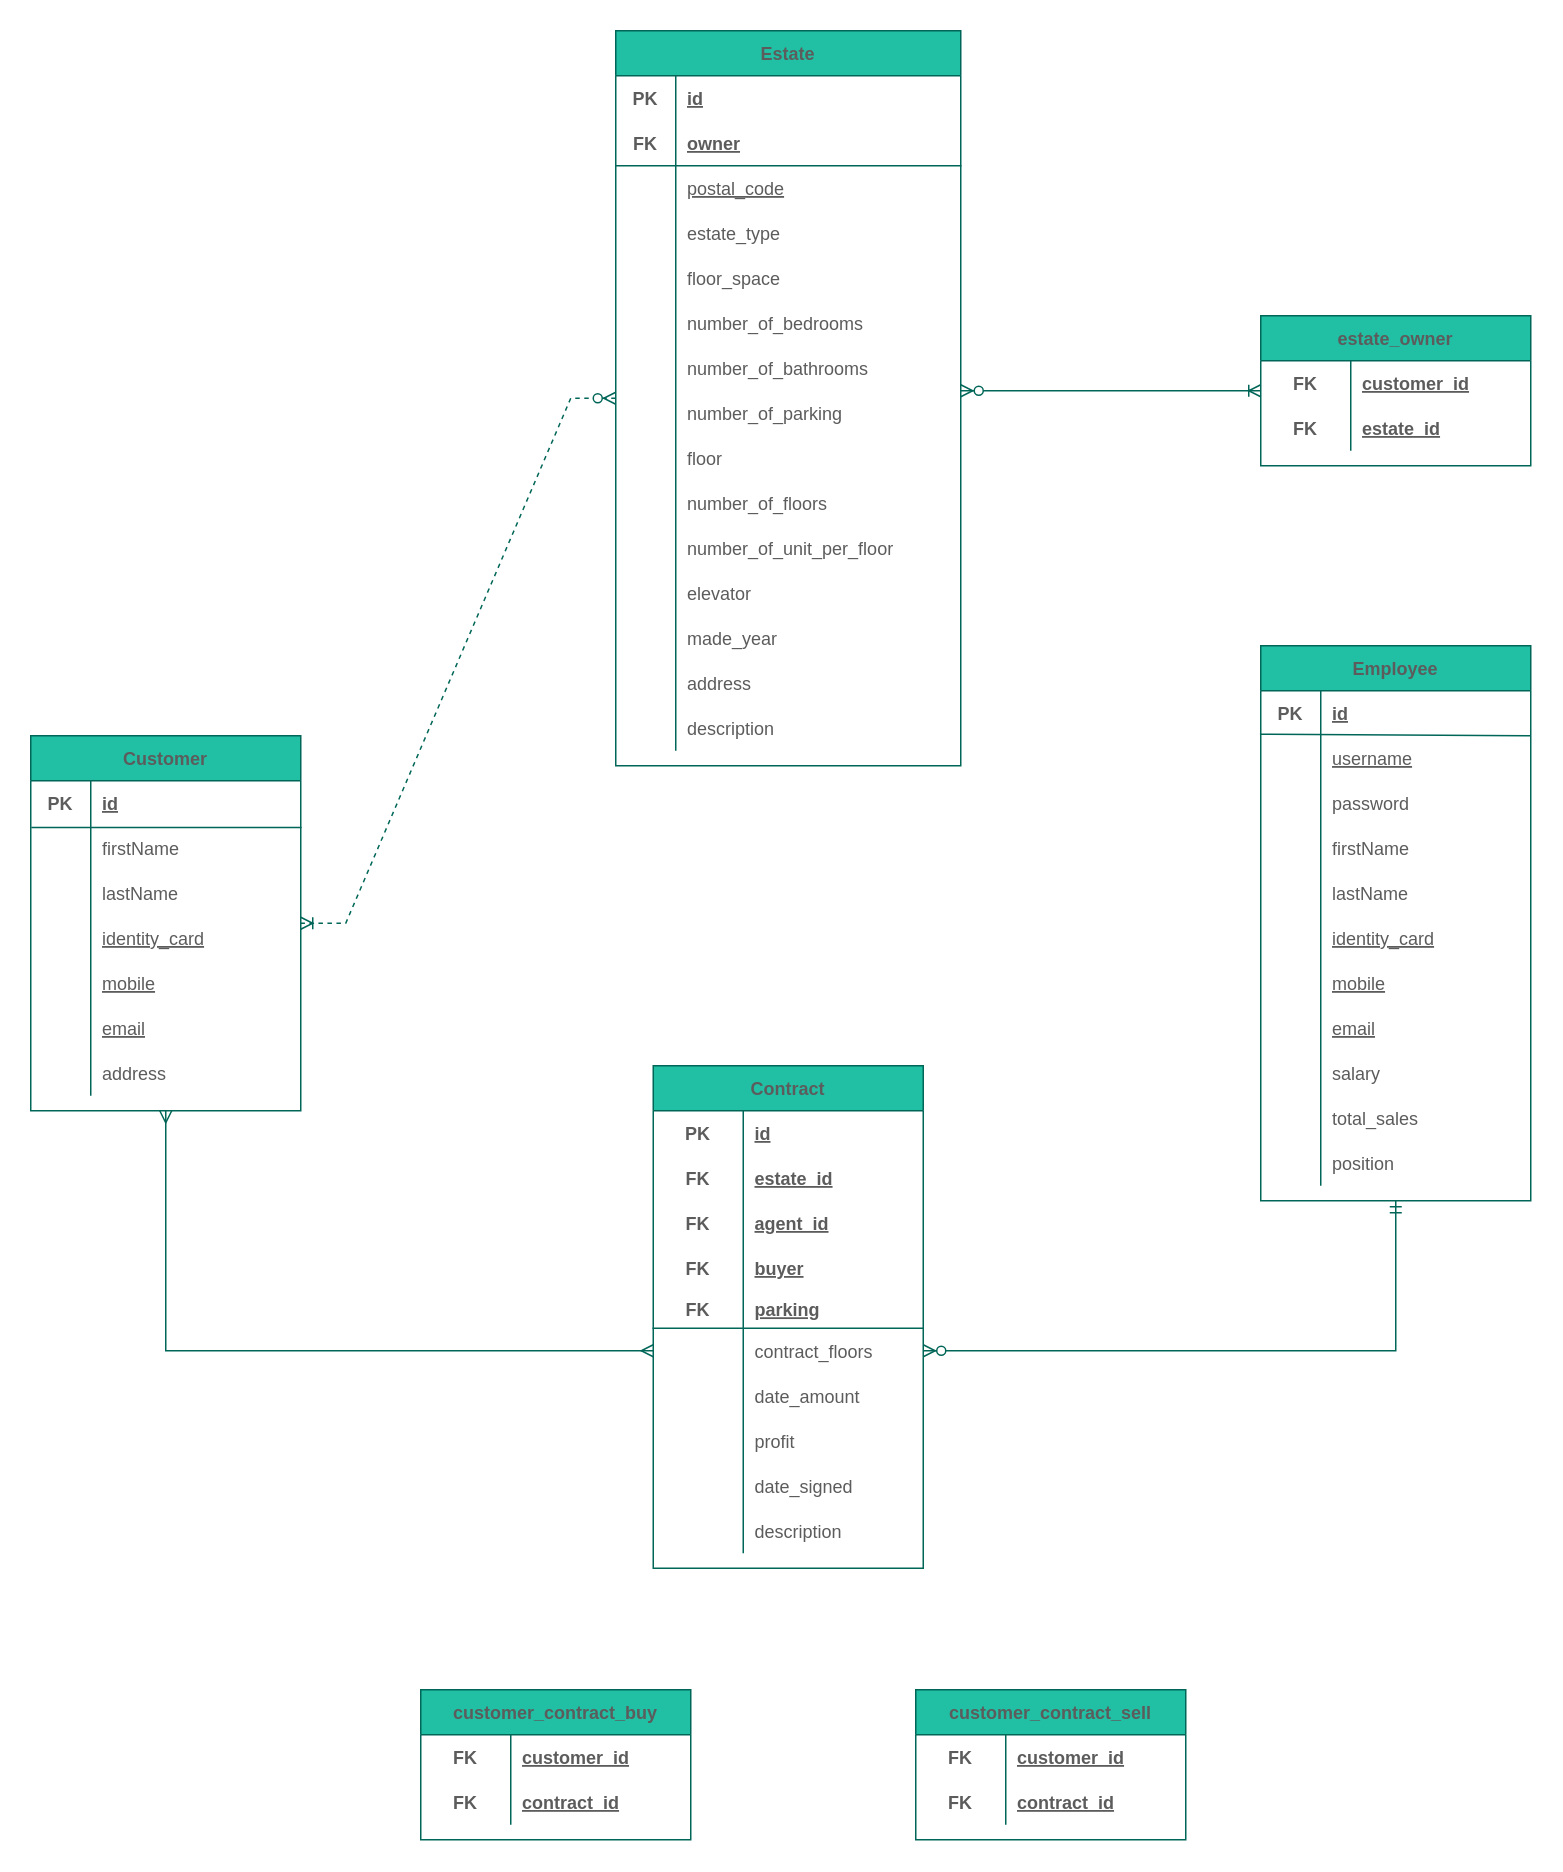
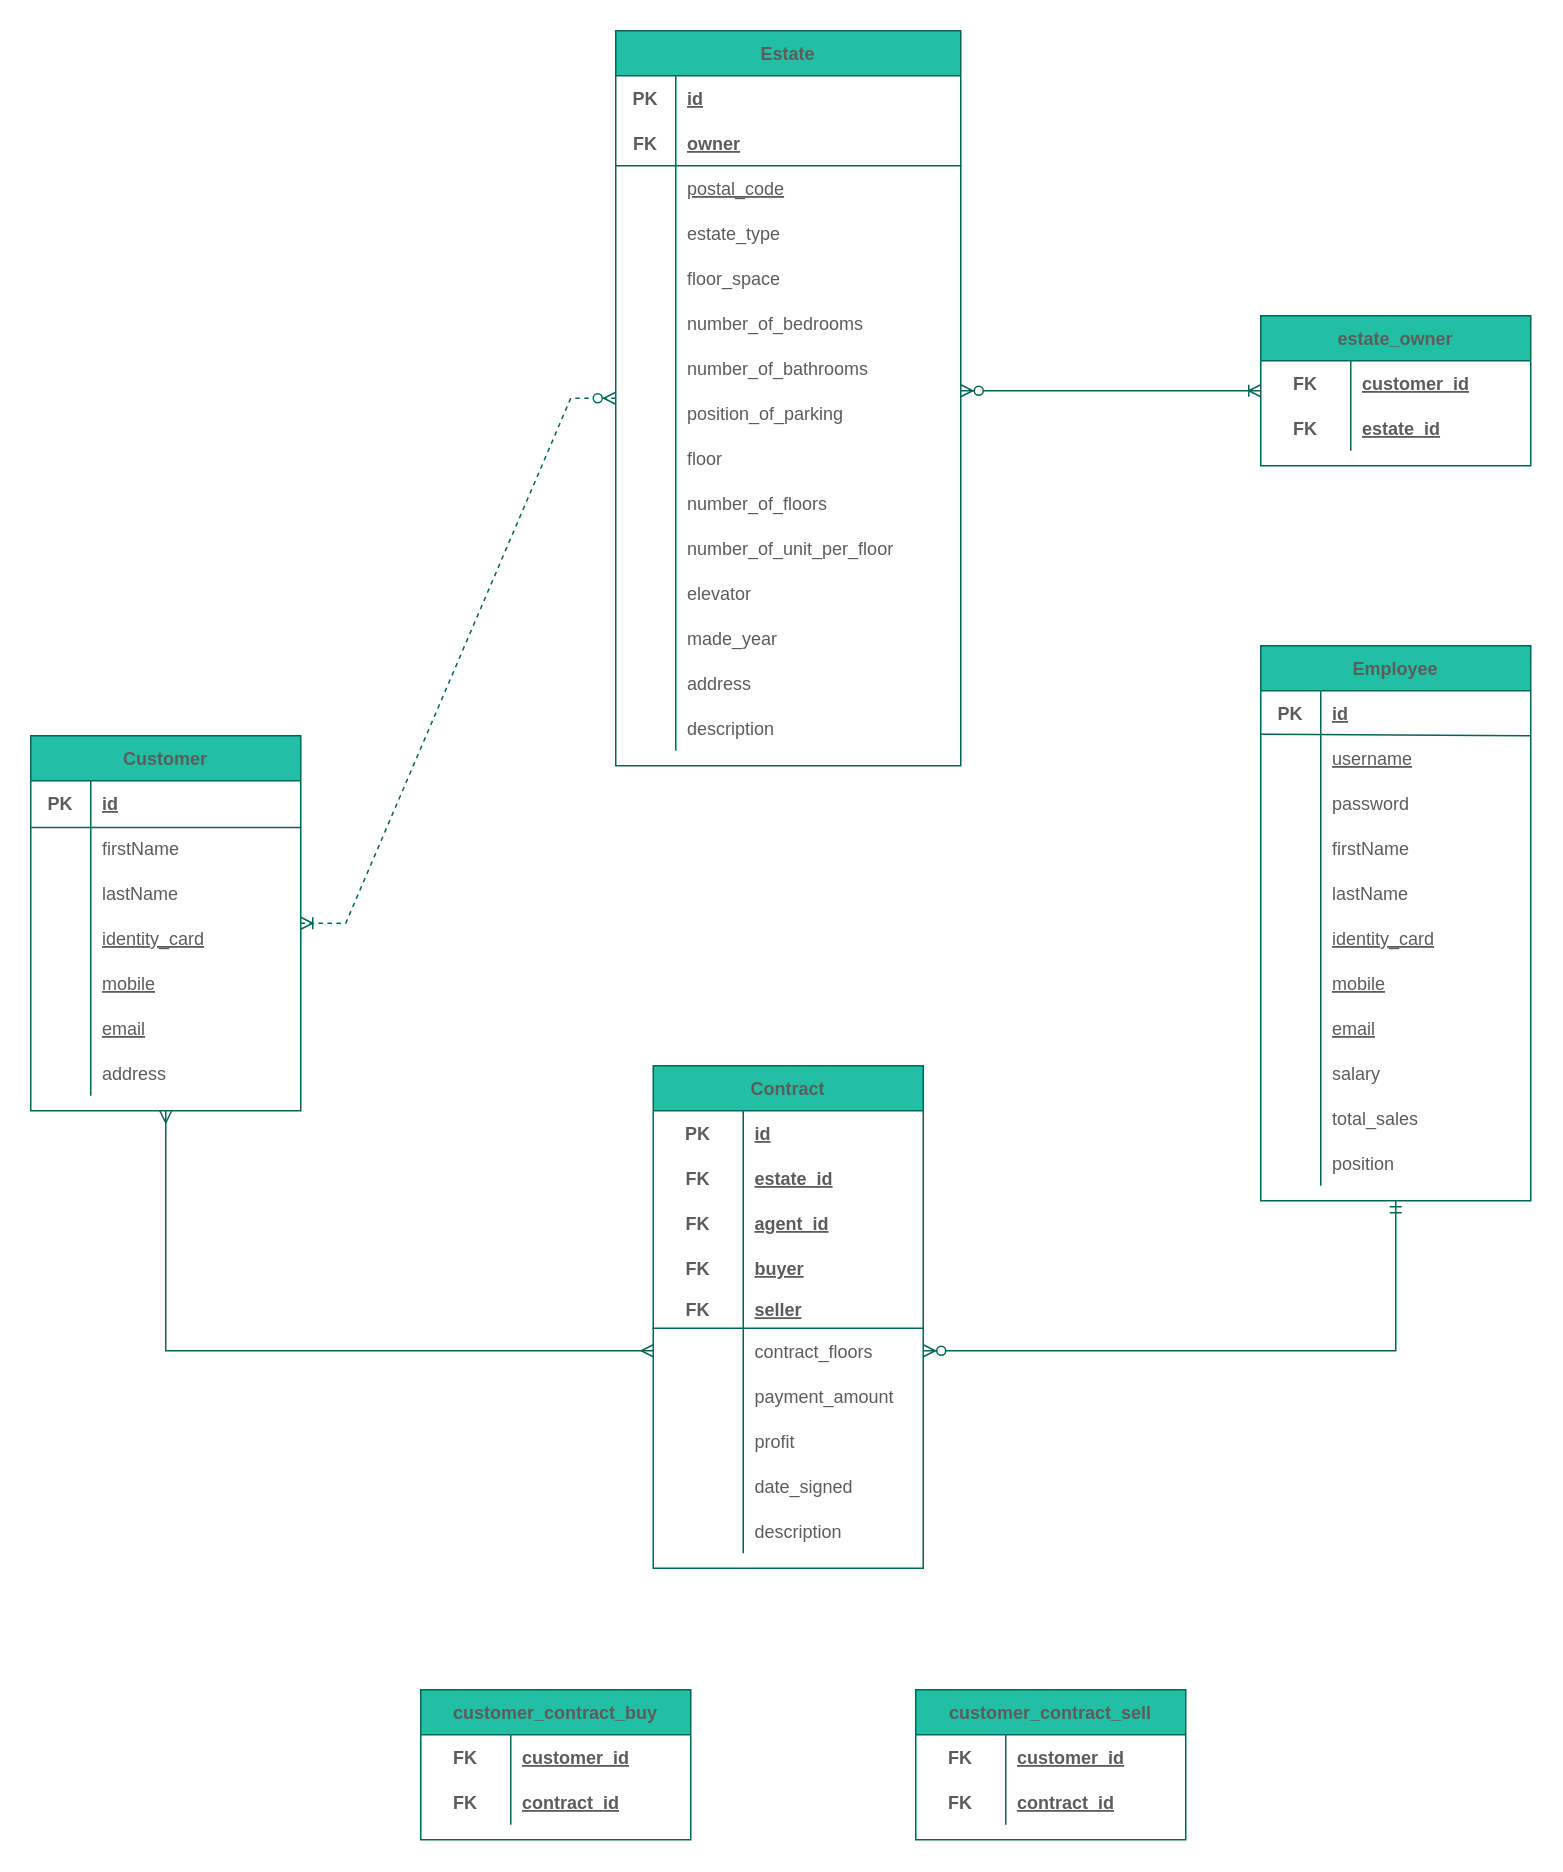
- <mxCell id="49" value="number_of_parking" style="shape=partialRectangle;connectable=0;fillColor=none;top=0;left=0;bottom=0;right=0;align=left;spacingLeft=6;overflow=hidden;strokeColor=#006658;fontColor=#5C5C5C;" parent="47" vertex="1"><mxGeometry x="40" width="190" height="30" as="geometry"><mxRectangle width="190" height="30" as="alternateBounds" /></mxGeometry></mxCell>
+ <mxCell id="49" value="position_of_parking" style="shape=partialRectangle;connectable=0;fillColor=none;top=0;left=0;bottom=0;right=0;align=left;spacingLeft=6;overflow=hidden;strokeColor=#006658;fontColor=#5C5C5C;" parent="47" vertex="1"><mxGeometry x="40" width="190" height="30" as="geometry"><mxRectangle width="190" height="30" as="alternateBounds" /></mxGeometry></mxCell>
- <mxCell id="121" value="parking" style="shape=partialRectangle;connectable=0;fillColor=none;top=0;left=0;bottom=0;right=0;align=left;spacingLeft=6;fontStyle=5;overflow=hidden;strokeColor=#006658;fontColor=#5C5C5C;" parent="119" vertex="1"><mxGeometry x="60" width="120" height="25" as="geometry"><mxRectangle width="120" height="25" as="alternateBounds" /></mxGeometry></mxCell>
+ <mxCell id="121" value="seller" style="shape=partialRectangle;connectable=0;fillColor=none;top=0;left=0;bottom=0;right=0;align=left;spacingLeft=6;fontStyle=5;overflow=hidden;strokeColor=#006658;fontColor=#5C5C5C;" parent="119" vertex="1"><mxGeometry x="60" width="120" height="25" as="geometry"><mxRectangle width="120" height="25" as="alternateBounds" /></mxGeometry></mxCell>
- <mxCell id="127" value="date_amount" style="shape=partialRectangle;connectable=0;fillColor=none;top=0;left=0;bottom=0;right=0;align=left;spacingLeft=6;overflow=hidden;strokeColor=#006658;fontColor=#5C5C5C;" parent="125" vertex="1"><mxGeometry x="60" width="120" height="30" as="geometry"><mxRectangle width="120" height="30" as="alternateBounds" /></mxGeometry></mxCell>
+ <mxCell id="127" value="payment_amount" style="shape=partialRectangle;connectable=0;fillColor=none;top=0;left=0;bottom=0;right=0;align=left;spacingLeft=6;overflow=hidden;strokeColor=#006658;fontColor=#5C5C5C;" parent="125" vertex="1"><mxGeometry x="60" width="120" height="30" as="geometry"><mxRectangle width="120" height="30" as="alternateBounds" /></mxGeometry></mxCell>
